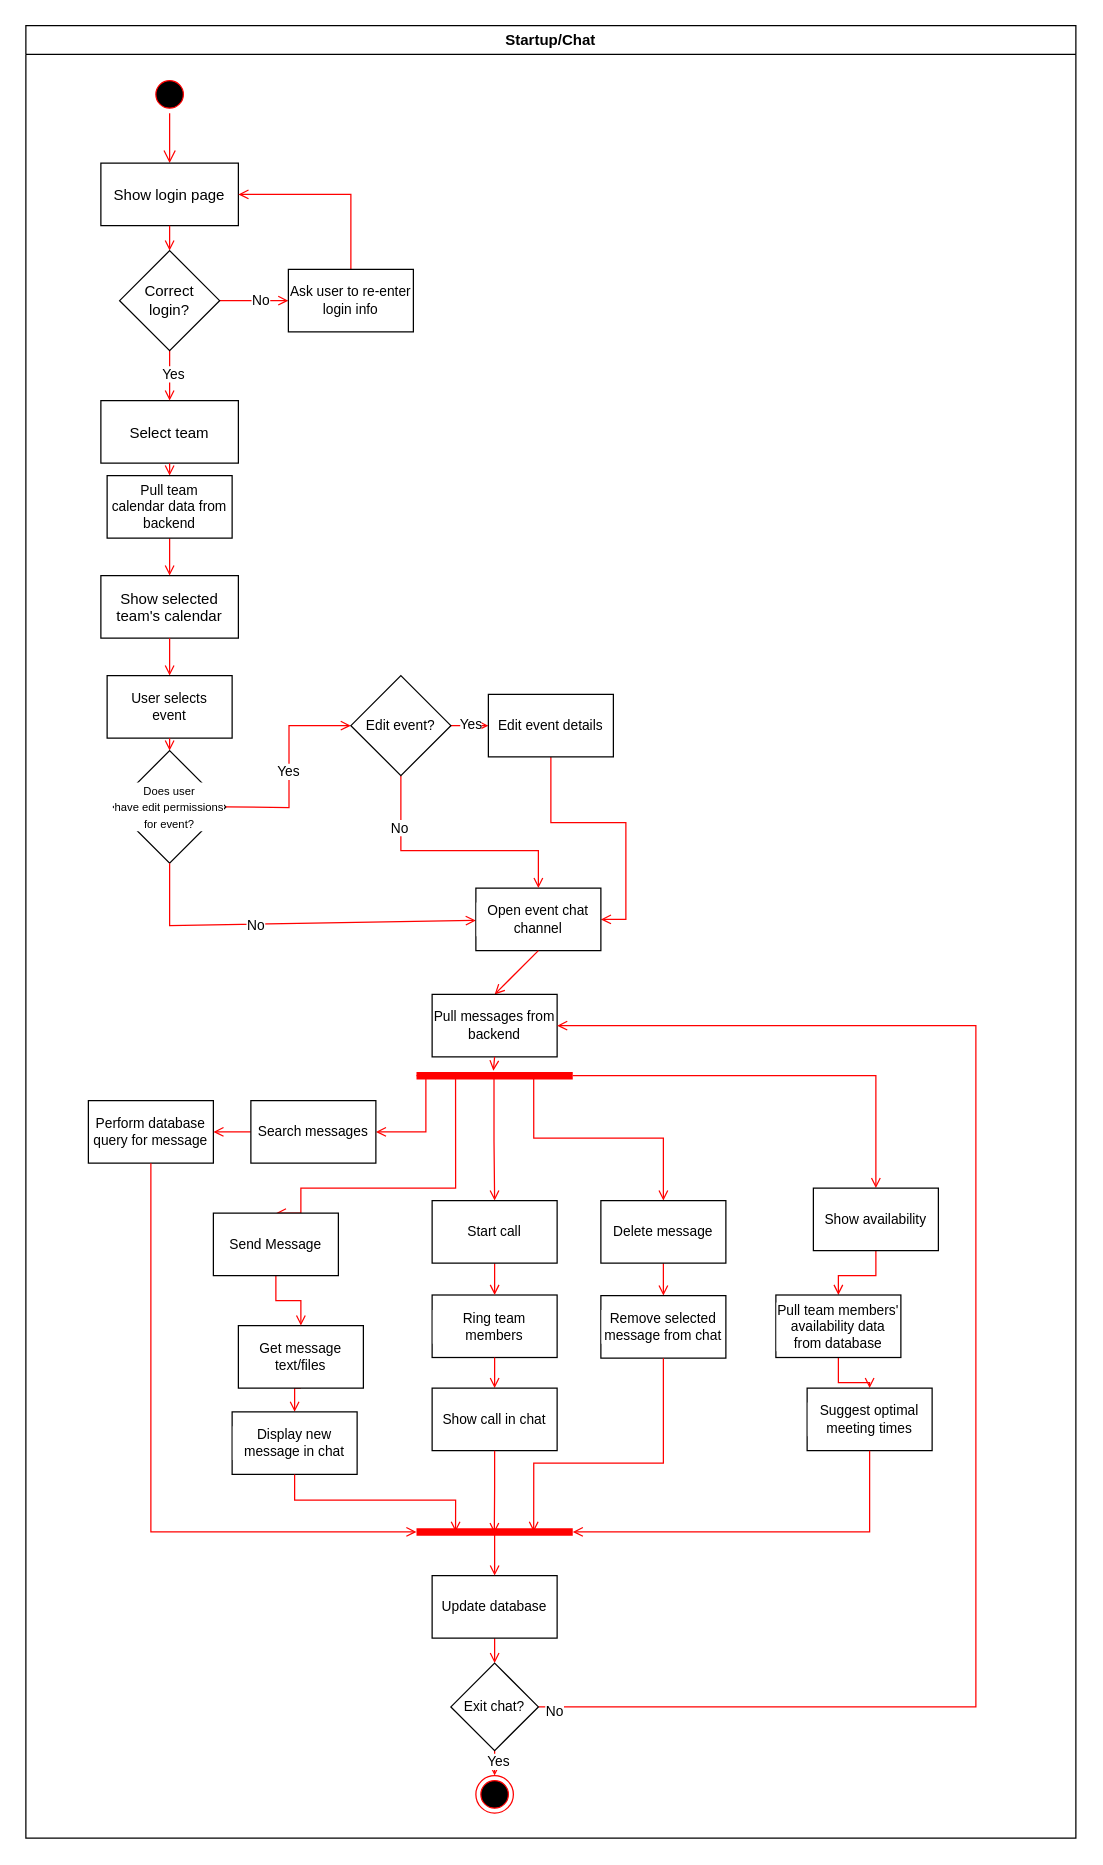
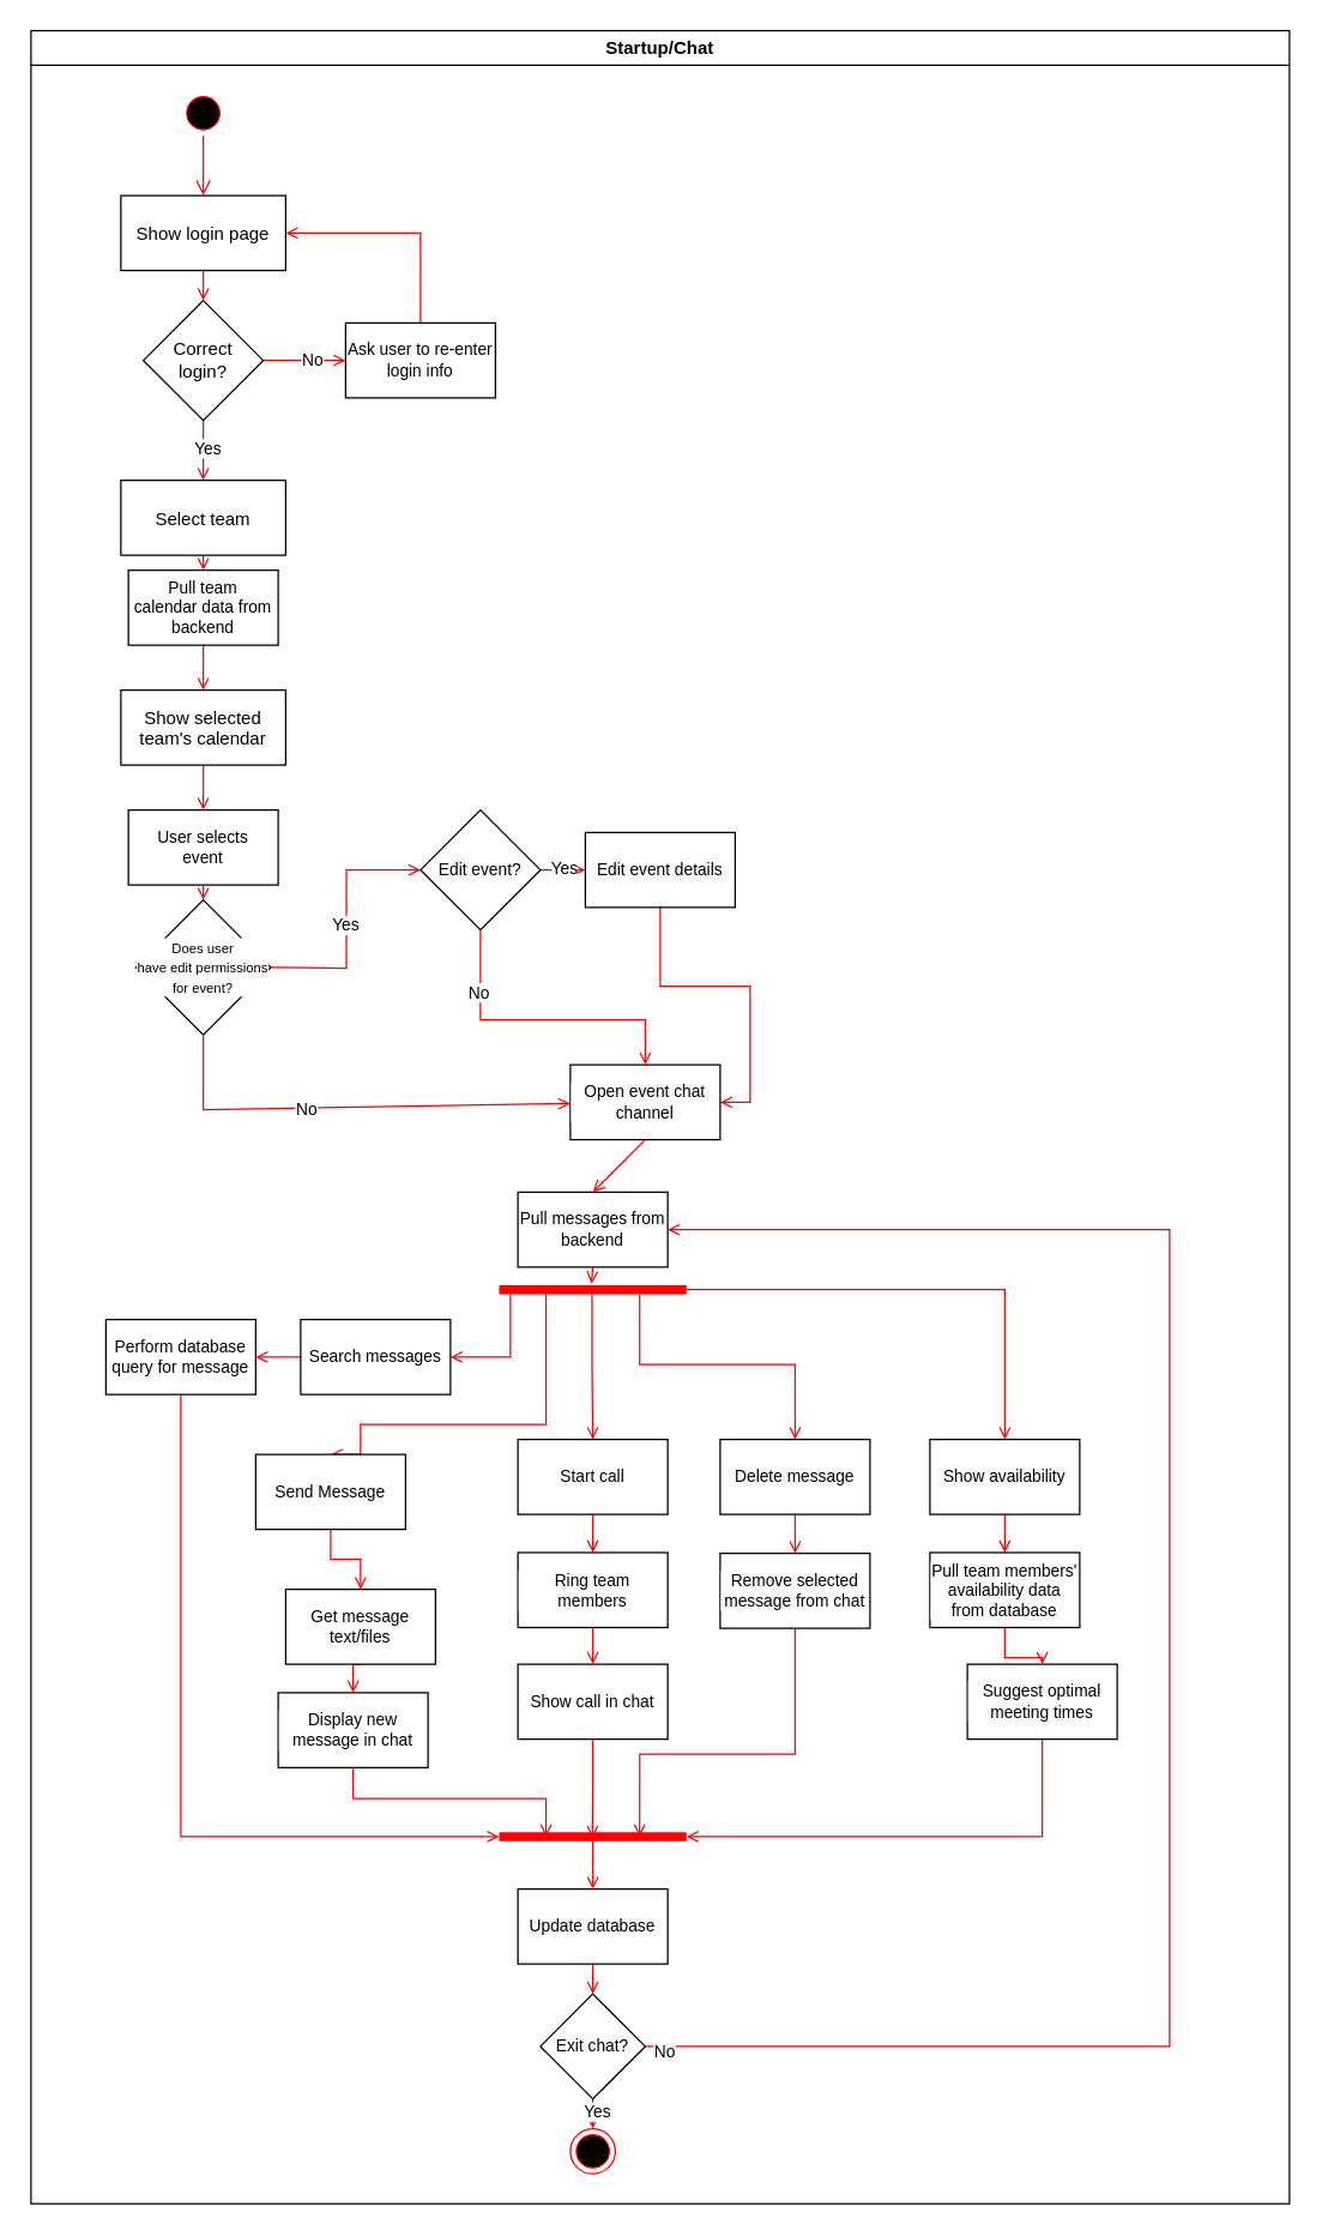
- <mxCell id="70" value="Show availability" style="html=1;dashed=0;whiteSpace=wrap;fontFamily=Helvetica;fontSize=11;fontColor=default;labelBackgroundColor=default;" vertex="1" parent="2"><mxGeometry x="630" y="930" width="100" height="50" as="geometry" /></mxCell>
+ <mxCell id="70" value="Show availability" style="html=1;dashed=0;whiteSpace=wrap;fontFamily=Helvetica;fontSize=11;fontColor=default;labelBackgroundColor=default;" vertex="1" parent="2"><mxGeometry x="600" y="940" width="100" height="50" as="geometry" /></mxCell>
